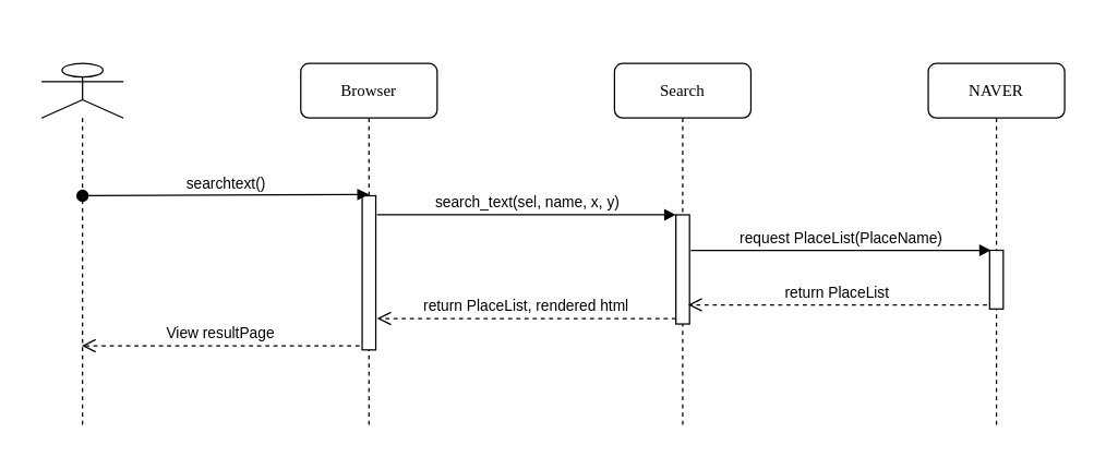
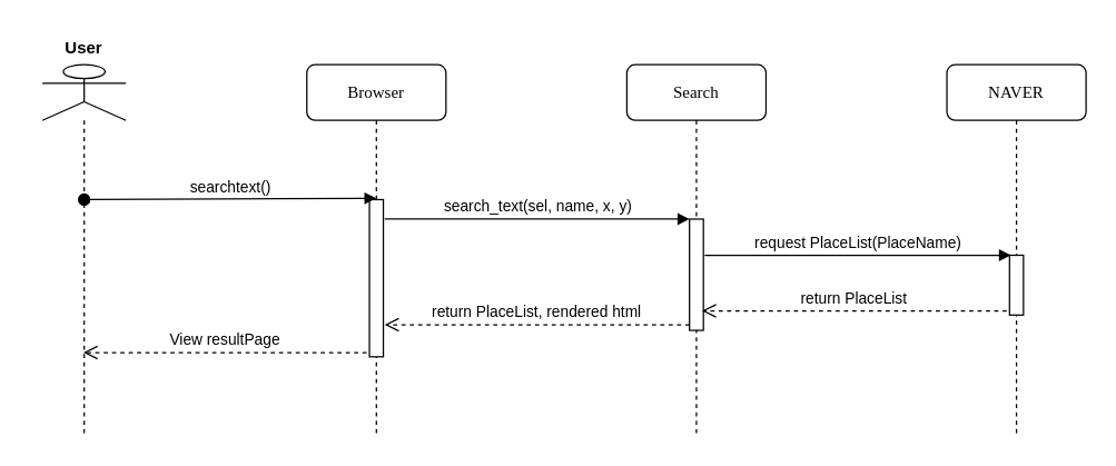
+ <mxCell id="7" value="User" style="text;align=center;fontStyle=1;verticalAlign=middle;spacingLeft=3;spacingRight=3;strokeColor=none;rotatable=0;points=[[0,0.5],[1,0.5]];portConstraint=eastwest;" parent="1" vertex="1"><mxGeometry x="20" y="20" width="80" height="26" as="geometry" /></mxCell>
